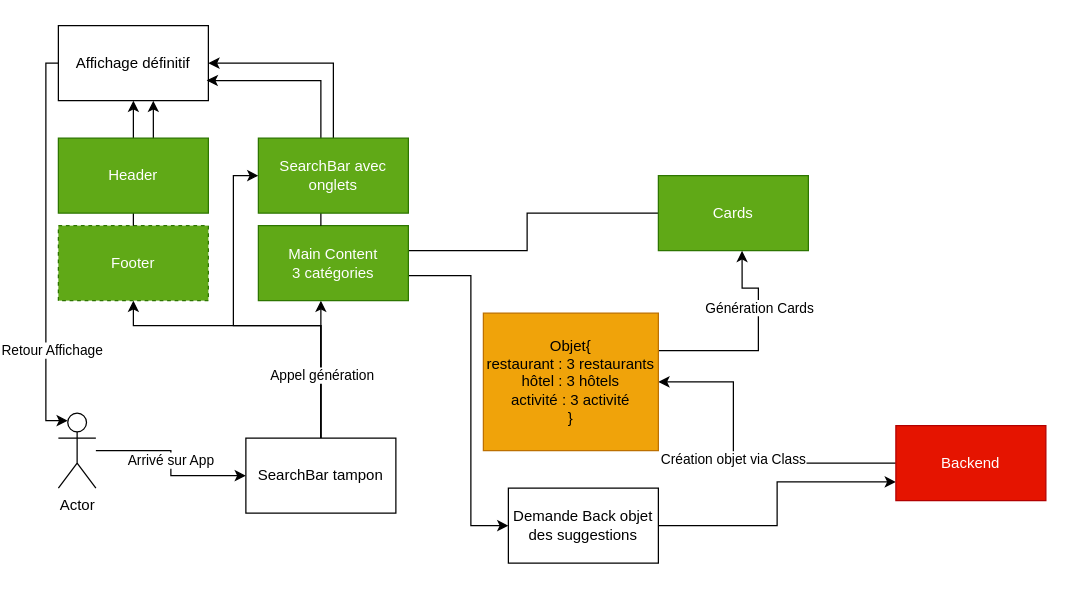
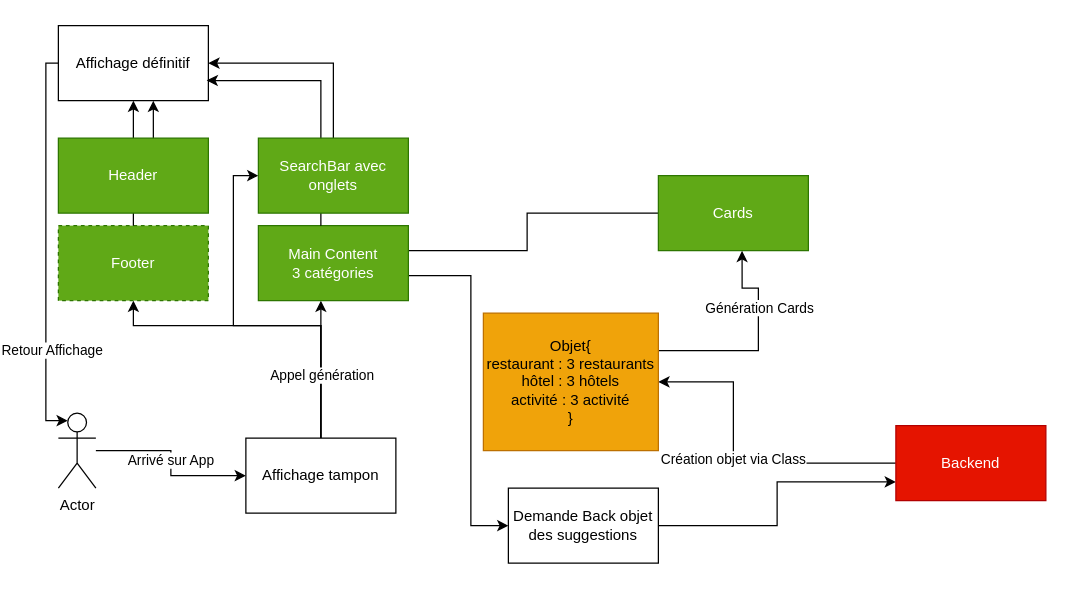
- <mxCell id="9" value="SearchBar tampon" style="rounded=0;whiteSpace=wrap;html=1;" parent="1" vertex="1"><mxGeometry x="180" y="350" width="120" height="60" as="geometry" /></mxCell>
+ <mxCell id="9" value="Affichage tampon" style="rounded=0;whiteSpace=wrap;html=1;" parent="1" vertex="1"><mxGeometry x="180" y="350" width="120" height="60" as="geometry" /></mxCell>
